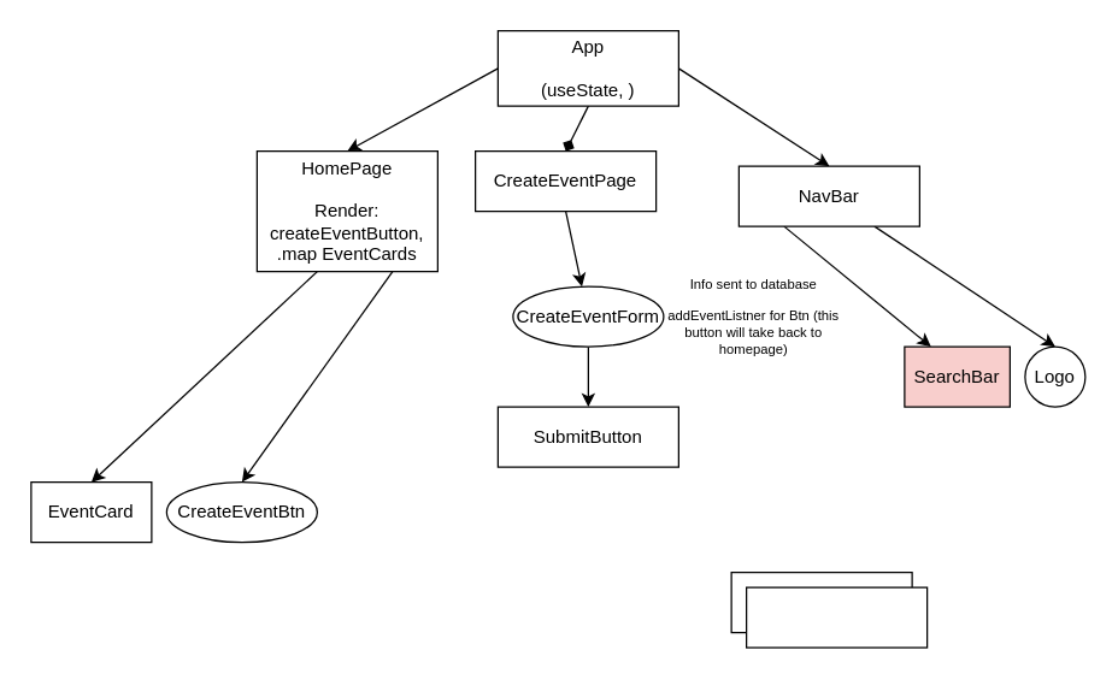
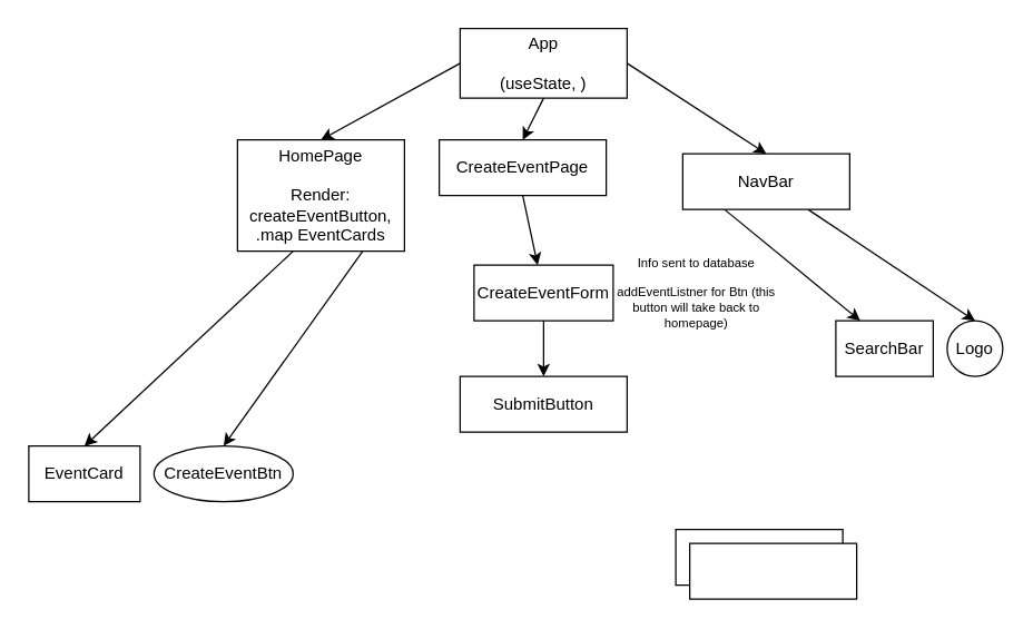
- <mxCell id="2" style="edgeStyle=none;html=1;exitX=0.5;exitY=1;exitDx=0;exitDy=0;entryX=0.5;entryY=0;entryDx=0;entryDy=0;endArrow=diamond;" parent="1" source="5" target="14" edge="1"><mxGeometry relative="1" as="geometry" /></mxCell>
+ <mxCell id="2" style="edgeStyle=none;html=1;exitX=0.5;exitY=1;exitDx=0;exitDy=0;entryX=0.5;entryY=0;entryDx=0;entryDy=0;" parent="1" source="5" target="14" edge="1"><mxGeometry relative="1" as="geometry" /></mxCell>
- <mxCell id="20" value="CreateEventForm" style="ellipse;whiteSpace=wrap;html=1;" parent="1" vertex="1"><mxGeometry x="340" y="190" width="100" height="40" as="geometry" /></mxCell>
+ <mxCell id="20" value="CreateEventForm" style="whiteSpace=wrap;html=1;" parent="1" vertex="1"><mxGeometry x="340" y="190" width="100" height="40" as="geometry" /></mxCell>
- <mxCell id="17" value="SearchBar" style="whiteSpace=wrap;html=1;fillColor=#f8cecc;" parent="1" vertex="1"><mxGeometry x="600" y="230" width="70" height="40" as="geometry" /></mxCell>
+ <mxCell id="17" value="SearchBar" style="whiteSpace=wrap;html=1;" parent="1" vertex="1"><mxGeometry x="600" y="230" width="70" height="40" as="geometry" /></mxCell>
